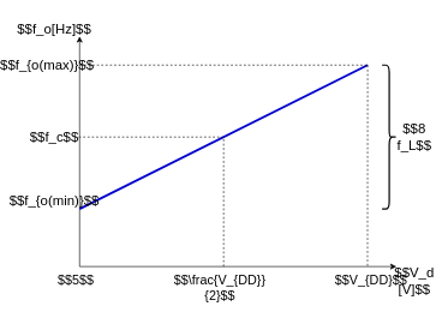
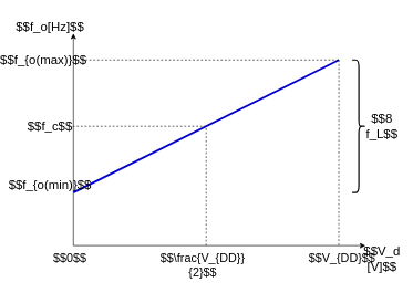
- <mxCell id="16" value="&lt;font style=&quot;font-size: 18px&quot;&gt;$$5$$&lt;/font&gt;" style="text;html=1;strokeColor=none;fillColor=none;align=center;verticalAlign=middle;whiteSpace=wrap;rounded=0;" parent="1" vertex="1"><mxGeometry x="60" y="370" width="50" height="40" as="geometry" /></mxCell>
+ <mxCell id="16" value="&lt;font style=&quot;font-size: 18px&quot;&gt;$$0$$&lt;/font&gt;" style="text;html=1;strokeColor=none;fillColor=none;align=center;verticalAlign=middle;whiteSpace=wrap;rounded=0;" parent="1" vertex="1"><mxGeometry x="60" y="370" width="50" height="40" as="geometry" /></mxCell>
